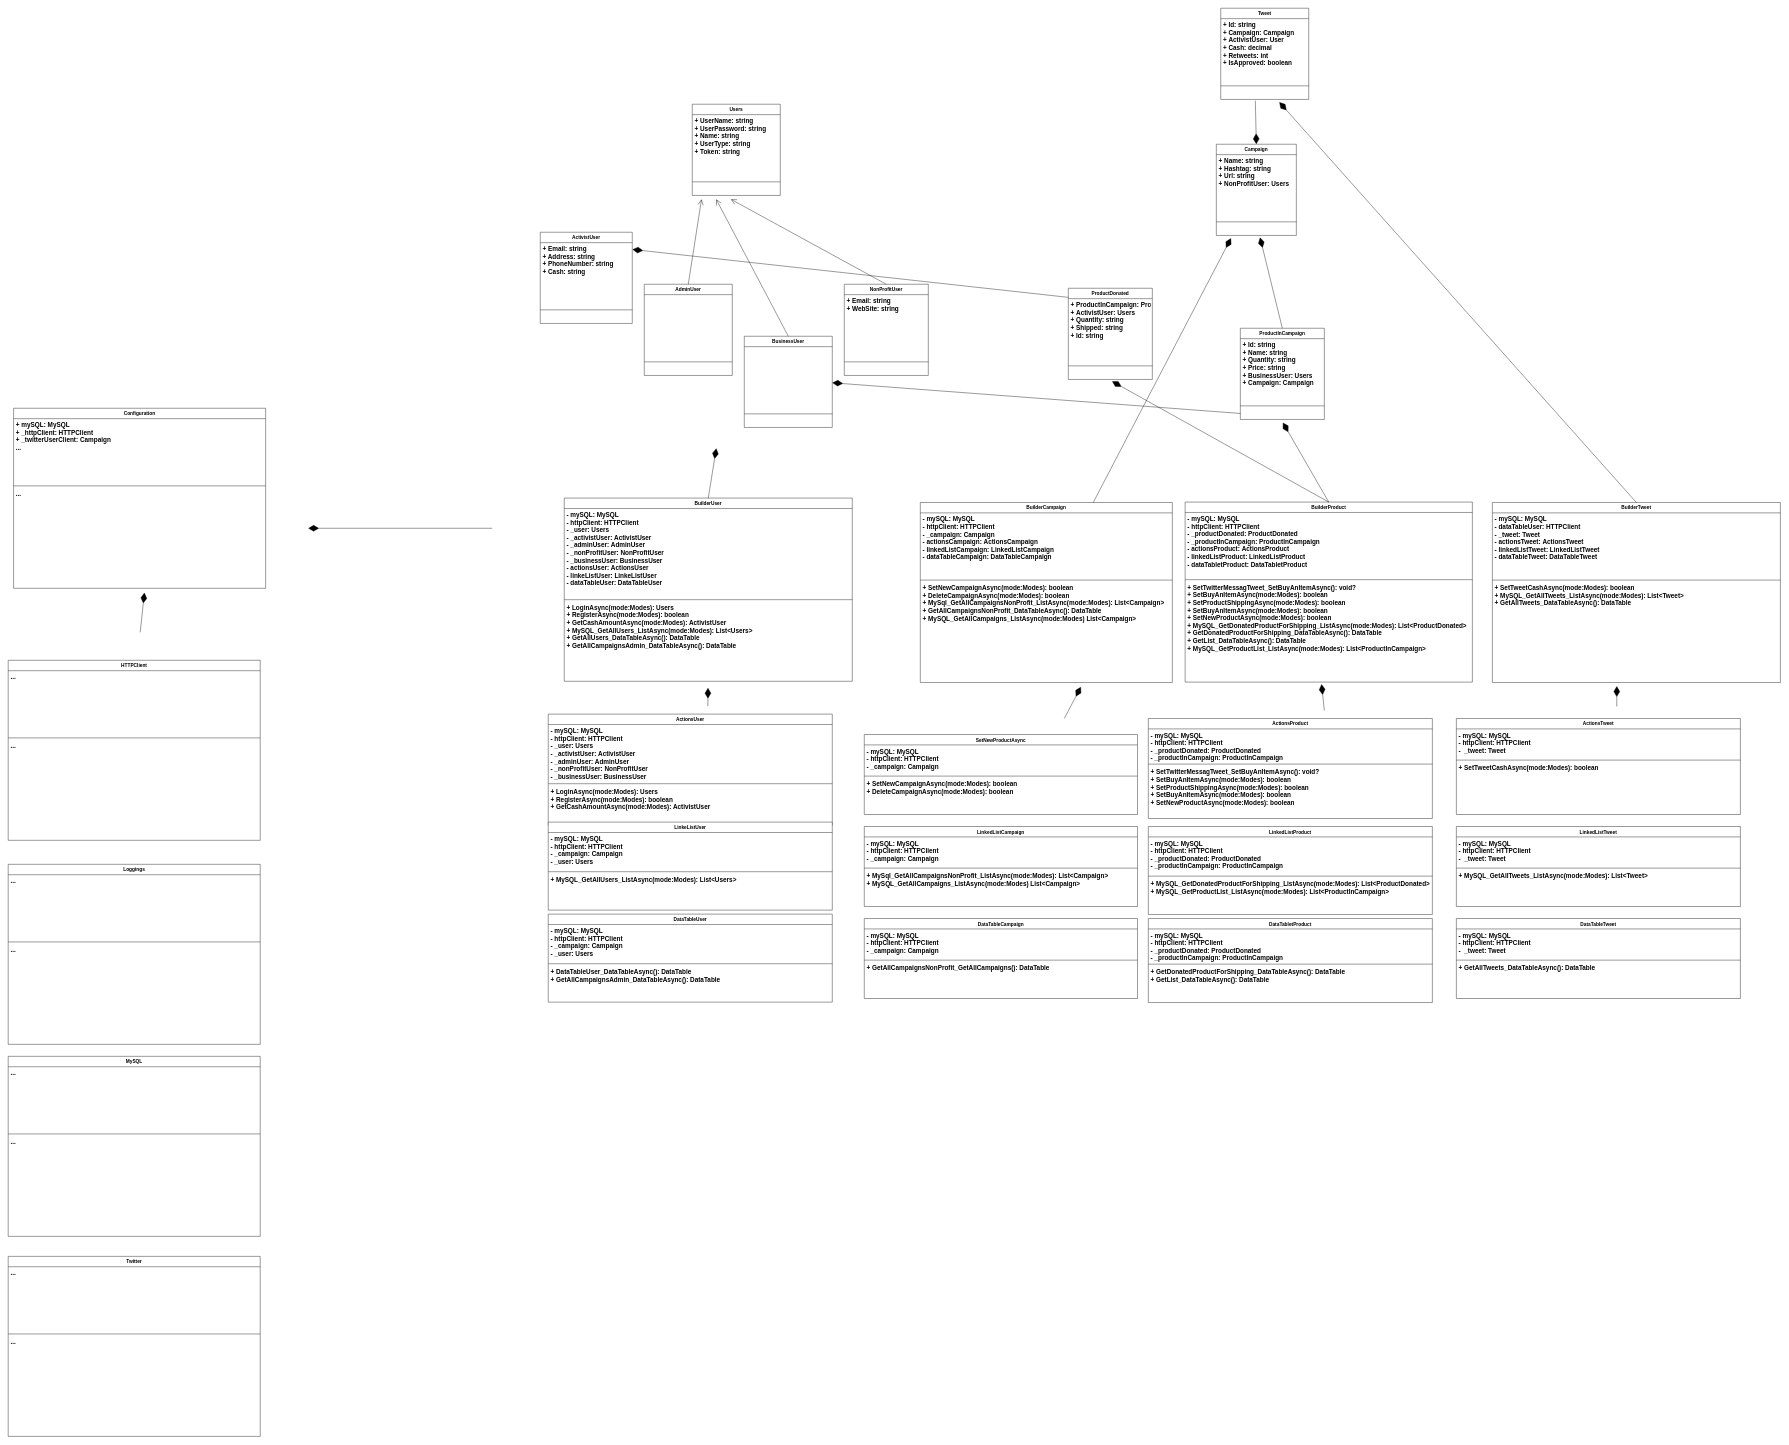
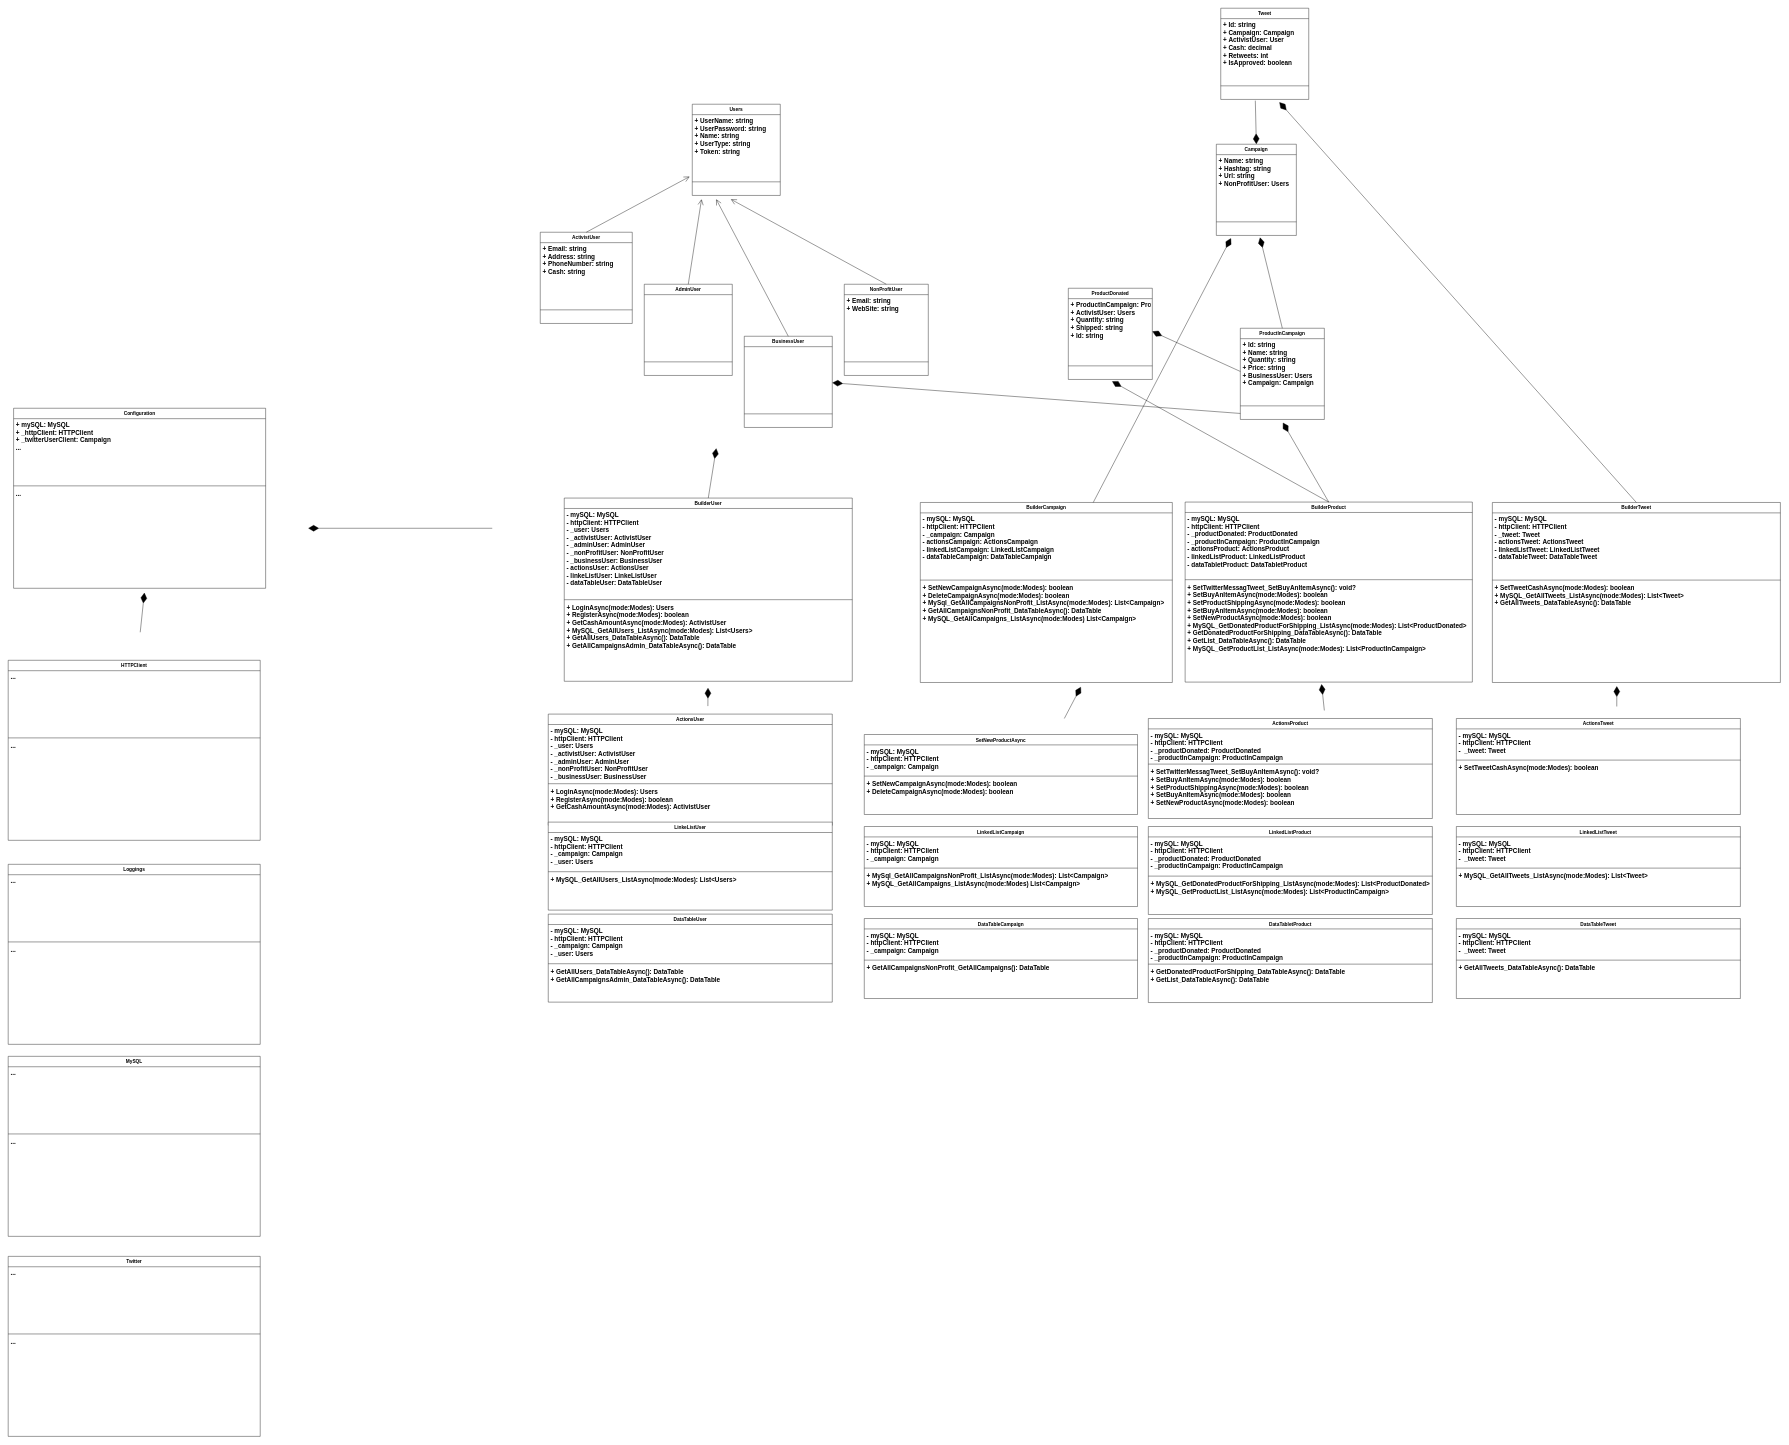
+ <mxCell id="73" value="" style="endArrow=open;endFill=1;endSize=12;html=1;rounded=0;fontSize=16;entryX=-0.031;entryY=0.945;entryDx=0;entryDy=0;entryPerimeter=0;exitX=0.5;exitY=0;exitDx=0;exitDy=0;" edge="1" parent="1" source="2" target="19"><mxGeometry width="160" relative="1" as="geometry"><mxPoint x="2420" y="1170" as="sourcePoint" /><mxPoint x="2580" y="1170" as="targetPoint" /></mxGeometry></mxCell>
- <mxCell id="80" value="" style="endArrow=diamondThin;endFill=1;endSize=24;html=1;rounded=0;fontSize=19;entryX=1.002;entryY=0.104;entryDx=0;entryDy=0;exitX=0.013;exitY=-0.018;exitDx=0;exitDy=0;exitPerimeter=0;entryPerimeter=0;" edge="1" parent="1" source="82" target="3"><mxGeometry width="160" relative="1" as="geometry"><mxPoint x="2310" y="600" as="sourcePoint" /><mxPoint x="2470" y="600" as="targetPoint" /></mxGeometry></mxCell>
+ <mxCell id="75" value="" style="endArrow=diamondThin;endFill=1;endSize=24;html=1;rounded=0;fontSize=16;entryX=1;entryY=0.5;entryDx=0;entryDy=0;exitX=0;exitY=0.5;exitDx=0;exitDy=0;" edge="1" parent="1" source="31" target="82"><mxGeometry width="160" relative="1" as="geometry"><mxPoint x="3370" y="940" as="sourcePoint" /><mxPoint x="3530" y="940" as="targetPoint" /></mxGeometry></mxCell>
- <mxCell id="96" value="- mySQL: MySQL&#10;- dataTableUser: HTTPClient&#10;- _tweet: Tweet&#10;- actionsTweet: ActionsTweet&#10;- linkedListTweet: LinkedListTweet&#10;- dataTableTweet: DataTableTweet&#10;&#10;" style="text;strokeColor=none;fillColor=none;align=left;verticalAlign=top;spacingLeft=4;spacingRight=4;overflow=hidden;rotatable=0;points=[[0,0.5],[1,0.5]];portConstraint=eastwest;fontSize=16;fontStyle=1" vertex="1" parent="95"><mxGeometry y="26" width="720" height="164" as="geometry" /></mxCell>
+ <mxCell id="96" value="- mySQL: MySQL&#10;- httpClient: HTTPClient&#10;- _tweet: Tweet&#10;- actionsTweet: ActionsTweet&#10;- linkedListTweet: LinkedListTweet&#10;- dataTableTweet: DataTableTweet&#10;&#10;" style="text;strokeColor=none;fillColor=none;align=left;verticalAlign=top;spacingLeft=4;spacingRight=4;overflow=hidden;rotatable=0;points=[[0,0.5],[1,0.5]];portConstraint=eastwest;fontSize=16;fontStyle=1" vertex="1" parent="95"><mxGeometry y="26" width="720" height="164" as="geometry" /></mxCell>
- <mxCell id="49" value="+ DataTableUser_DataTableAsync(): DataTable&#10;+ GetAllCampaignsAdmin_DataTableAsync(): DataTable" style="text;strokeColor=none;fillColor=none;align=left;verticalAlign=top;spacingLeft=4;spacingRight=4;overflow=hidden;rotatable=0;points=[[0,0.5],[1,0.5]];portConstraint=eastwest;fontSize=16;fontStyle=1" vertex="1" parent="46"><mxGeometry y="128" width="710" height="92" as="geometry" /></mxCell>
+ <mxCell id="49" value="+ GetAllUsers_DataTableAsync(): DataTable&#10;+ GetAllCampaignsAdmin_DataTableAsync(): DataTable" style="text;strokeColor=none;fillColor=none;align=left;verticalAlign=top;spacingLeft=4;spacingRight=4;overflow=hidden;rotatable=0;points=[[0,0.5],[1,0.5]];portConstraint=eastwest;fontSize=16;fontStyle=1" vertex="1" parent="46"><mxGeometry y="128" width="710" height="92" as="geometry" /></mxCell>
